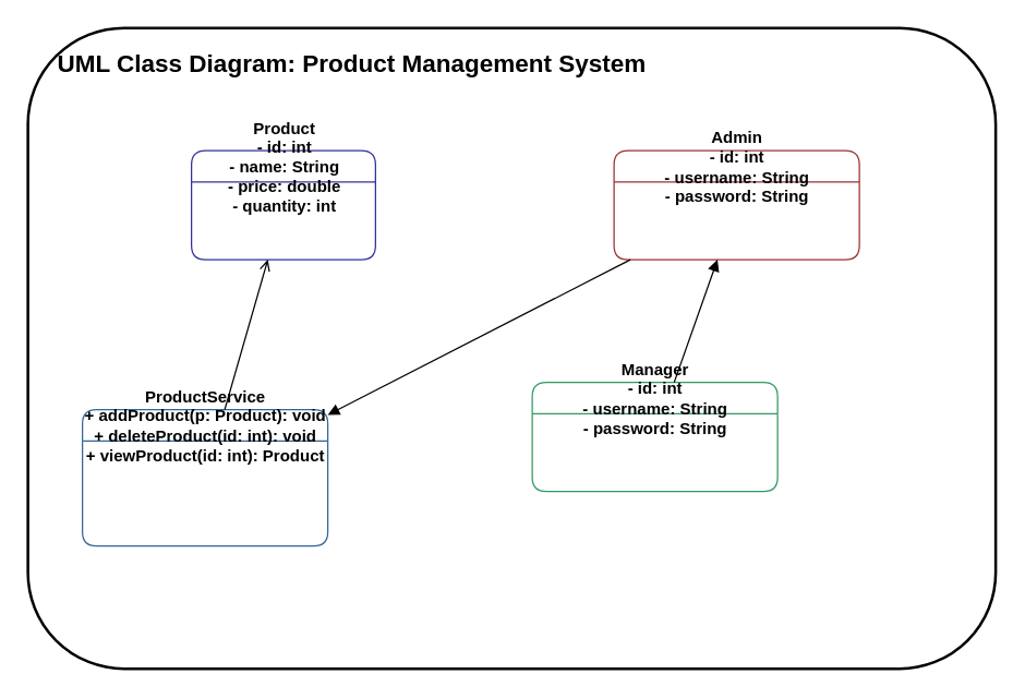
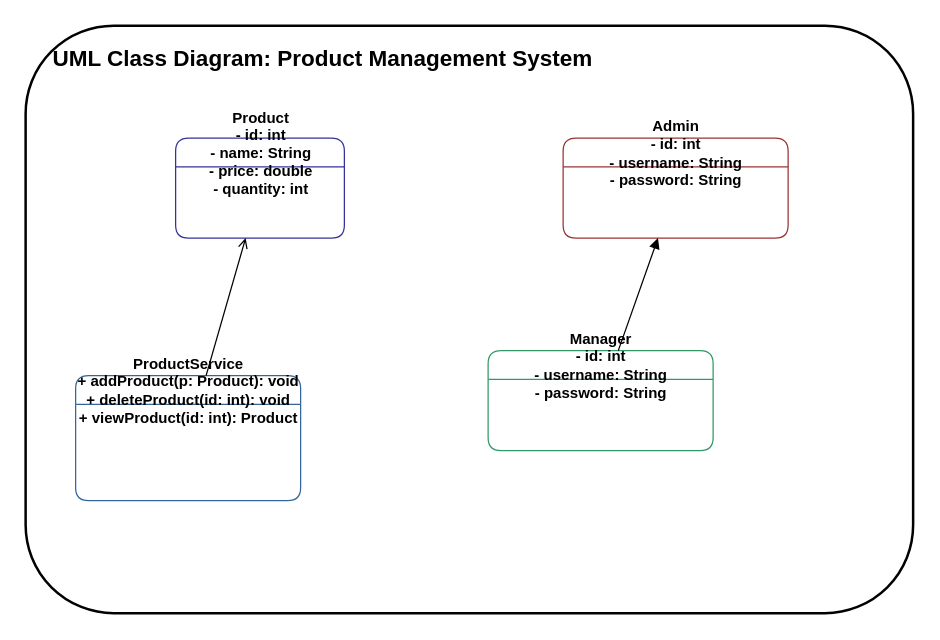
- <mxCell id="8" style="endArrow=block;endFill=1;html=1;" parent="1" source="5" target="7" edge="1"><mxGeometry relative="1" as="geometry" /></mxCell>
